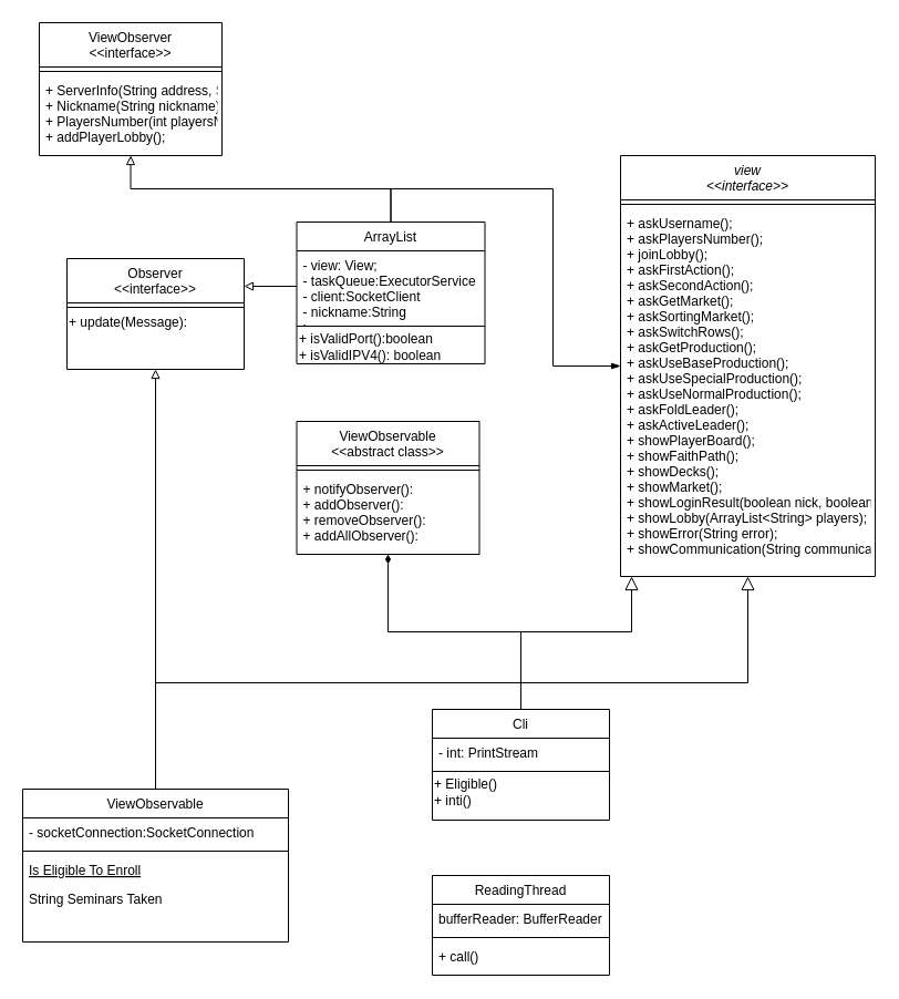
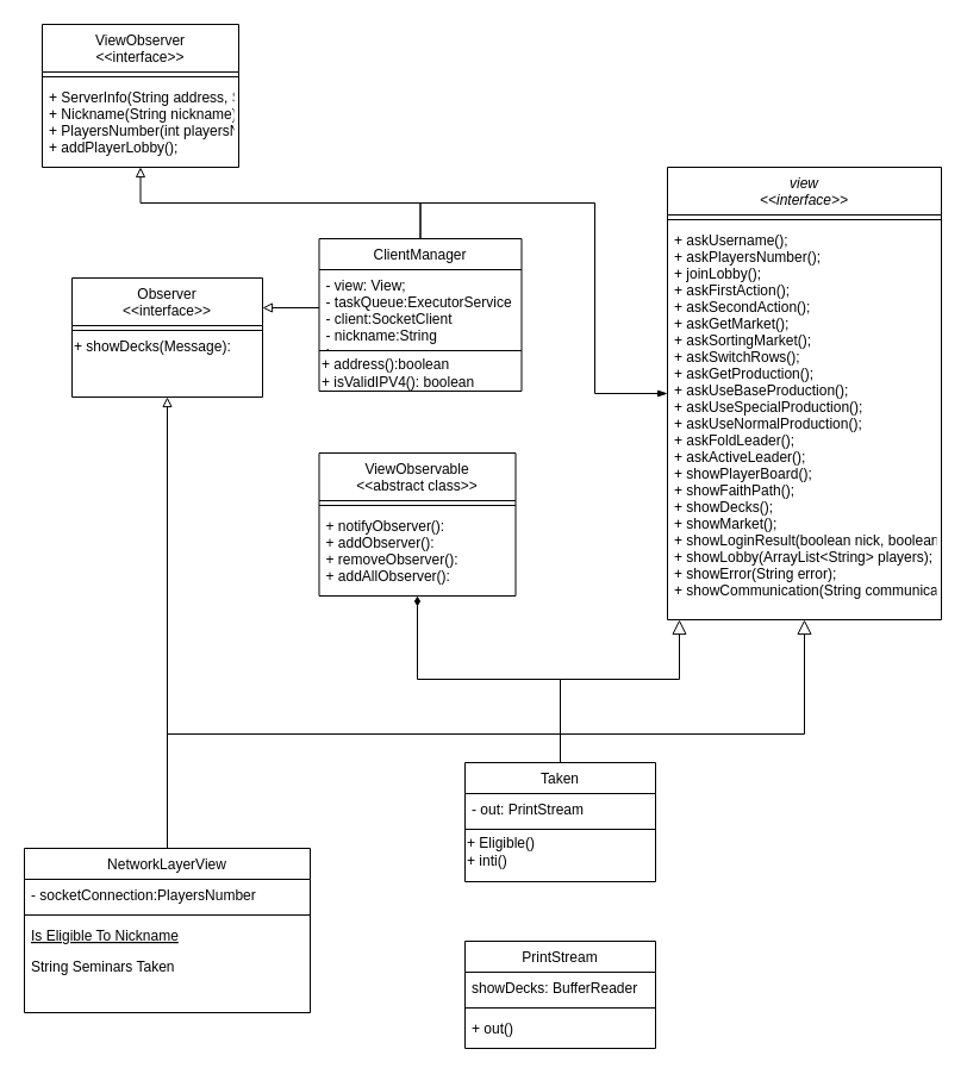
- <mxCell id="33" value="ArrayList" style="swimlane;fontStyle=0;align=center;verticalAlign=top;childLayout=stackLayout;horizontal=1;startSize=26;horizontalStack=0;resizeParent=1;resizeLast=0;collapsible=1;marginBottom=0;rounded=0;shadow=0;strokeWidth=1;" vertex="1" parent="1"><mxGeometry x="267.5" y="200" width="170" height="128" as="geometry"><mxRectangle x="340" y="380" width="170" height="26" as="alternateBounds" /></mxGeometry></mxCell>
+ <mxCell id="33" value="ClientManager" style="swimlane;fontStyle=0;align=center;verticalAlign=top;childLayout=stackLayout;horizontal=1;startSize=26;horizontalStack=0;resizeParent=1;resizeLast=0;collapsible=1;marginBottom=0;rounded=0;shadow=0;strokeWidth=1;" vertex="1" parent="1"><mxGeometry x="267.5" y="200" width="170" height="128" as="geometry"><mxRectangle x="340" y="380" width="170" height="26" as="alternateBounds" /></mxGeometry></mxCell>
- <mxCell id="24" value="+ update(Message):" style="text;html=1;align=left;verticalAlign=middle;resizable=0;points=[];autosize=1;strokeColor=none;" vertex="1" parent="22"><mxGeometry y="48" width="160" height="20" as="geometry" /></mxCell>
+ <mxCell id="24" value="+ showDecks(Message):" style="text;html=1;align=left;verticalAlign=middle;resizable=0;points=[];autosize=1;strokeColor=none;" vertex="1" parent="22"><mxGeometry y="48" width="160" height="20" as="geometry" /></mxCell>
- <mxCell id="36" value="+ isValidPort():boolean&lt;br&gt;+ isValidIPV4(): boolean" style="text;html=1;align=left;verticalAlign=middle;resizable=0;points=[];autosize=1;strokeColor=none;" vertex="1" parent="33"><mxGeometry y="98" width="170" height="30" as="geometry" /></mxCell>
+ <mxCell id="36" value="+ address():boolean&lt;br&gt;+ isValidIPV4(): boolean" style="text;html=1;align=left;verticalAlign=middle;resizable=0;points=[];autosize=1;strokeColor=none;" vertex="1" parent="33"><mxGeometry y="98" width="170" height="30" as="geometry" /></mxCell>
- <mxCell id="13" value="Cli" style="swimlane;fontStyle=0;align=center;verticalAlign=top;childLayout=stackLayout;horizontal=1;startSize=26;horizontalStack=0;resizeParent=1;resizeLast=0;collapsible=1;marginBottom=0;rounded=0;shadow=0;strokeWidth=1;" parent="1" vertex="1"><mxGeometry x="390" y="640" width="160" height="100" as="geometry"><mxRectangle x="340" y="380" width="170" height="26" as="alternateBounds" /></mxGeometry></mxCell>
+ <mxCell id="13" value="Taken" style="swimlane;fontStyle=0;align=center;verticalAlign=top;childLayout=stackLayout;horizontal=1;startSize=26;horizontalStack=0;resizeParent=1;resizeLast=0;collapsible=1;marginBottom=0;rounded=0;shadow=0;strokeWidth=1;" parent="1" vertex="1"><mxGeometry x="390" y="640" width="160" height="100" as="geometry"><mxRectangle x="340" y="380" width="170" height="26" as="alternateBounds" /></mxGeometry></mxCell>
- <mxCell id="14" value="- int: PrintStream" style="text;align=left;verticalAlign=top;spacingLeft=4;spacingRight=4;overflow=hidden;rotatable=0;points=[[0,0.5],[1,0.5]];portConstraint=eastwest;" parent="13" vertex="1"><mxGeometry y="26" width="160" height="26" as="geometry" /></mxCell>
+ <mxCell id="14" value="- out: PrintStream" style="text;align=left;verticalAlign=top;spacingLeft=4;spacingRight=4;overflow=hidden;rotatable=0;points=[[0,0.5],[1,0.5]];portConstraint=eastwest;" parent="13" vertex="1"><mxGeometry y="26" width="160" height="26" as="geometry" /></mxCell>
- <mxCell id="6" value="ViewObservable" style="swimlane;fontStyle=0;align=center;verticalAlign=top;childLayout=stackLayout;horizontal=1;startSize=26;horizontalStack=0;resizeParent=1;resizeLast=0;collapsible=1;marginBottom=0;rounded=0;shadow=0;strokeWidth=1;" parent="1" vertex="1"><mxGeometry x="20" y="712" width="240" height="138" as="geometry"><mxRectangle x="130" y="380" width="160" height="26" as="alternateBounds" /></mxGeometry></mxCell>
+ <mxCell id="6" value="NetworkLayerView" style="swimlane;fontStyle=0;align=center;verticalAlign=top;childLayout=stackLayout;horizontal=1;startSize=26;horizontalStack=0;resizeParent=1;resizeLast=0;collapsible=1;marginBottom=0;rounded=0;shadow=0;strokeWidth=1;" parent="1" vertex="1"><mxGeometry x="20" y="712" width="240" height="138" as="geometry"><mxRectangle x="130" y="380" width="160" height="26" as="alternateBounds" /></mxGeometry></mxCell>
- <mxCell id="7" value="- socketConnection:SocketConnection" style="text;align=left;verticalAlign=top;spacingLeft=4;spacingRight=4;overflow=hidden;rotatable=0;points=[[0,0.5],[1,0.5]];portConstraint=eastwest;" parent="6" vertex="1"><mxGeometry y="26" width="240" height="26" as="geometry" /></mxCell>
+ <mxCell id="7" value="- socketConnection:PlayersNumber" style="text;align=left;verticalAlign=top;spacingLeft=4;spacingRight=4;overflow=hidden;rotatable=0;points=[[0,0.5],[1,0.5]];portConstraint=eastwest;" parent="6" vertex="1"><mxGeometry y="26" width="240" height="26" as="geometry" /></mxCell>
- <mxCell id="9" value="Is Eligible To Enroll" style="text;align=left;verticalAlign=top;spacingLeft=4;spacingRight=4;overflow=hidden;rotatable=0;points=[[0,0.5],[1,0.5]];portConstraint=eastwest;fontStyle=4" parent="6" vertex="1"><mxGeometry y="60" width="240" height="26" as="geometry" /></mxCell>
+ <mxCell id="9" value="Is Eligible To Nickname" style="text;align=left;verticalAlign=top;spacingLeft=4;spacingRight=4;overflow=hidden;rotatable=0;points=[[0,0.5],[1,0.5]];portConstraint=eastwest;fontStyle=4" parent="6" vertex="1"><mxGeometry y="60" width="240" height="26" as="geometry" /></mxCell>
- <mxCell id="18" value="ReadingThread" style="swimlane;fontStyle=0;align=center;verticalAlign=top;childLayout=stackLayout;horizontal=1;startSize=26;horizontalStack=0;resizeParent=1;resizeLast=0;collapsible=1;marginBottom=0;rounded=0;shadow=0;strokeWidth=1;" parent="1" vertex="1"><mxGeometry x="390" y="790" width="160" height="90" as="geometry"><mxRectangle x="550" y="140" width="160" height="26" as="alternateBounds" /></mxGeometry></mxCell>
+ <mxCell id="18" value="PrintStream" style="swimlane;fontStyle=0;align=center;verticalAlign=top;childLayout=stackLayout;horizontal=1;startSize=26;horizontalStack=0;resizeParent=1;resizeLast=0;collapsible=1;marginBottom=0;rounded=0;shadow=0;strokeWidth=1;" parent="1" vertex="1"><mxGeometry x="390" y="790" width="160" height="90" as="geometry"><mxRectangle x="550" y="140" width="160" height="26" as="alternateBounds" /></mxGeometry></mxCell>
- <mxCell id="19" value="bufferReader: BufferReader" style="text;align=left;verticalAlign=top;spacingLeft=4;spacingRight=4;overflow=hidden;rotatable=0;points=[[0,0.5],[1,0.5]];portConstraint=eastwest;" parent="18" vertex="1"><mxGeometry y="26" width="160" height="26" as="geometry" /></mxCell>
+ <mxCell id="19" value="showDecks: BufferReader" style="text;align=left;verticalAlign=top;spacingLeft=4;spacingRight=4;overflow=hidden;rotatable=0;points=[[0,0.5],[1,0.5]];portConstraint=eastwest;" parent="18" vertex="1"><mxGeometry y="26" width="160" height="26" as="geometry" /></mxCell>
- <mxCell id="21" value="+ call()" style="text;align=left;verticalAlign=top;spacingLeft=4;spacingRight=4;overflow=hidden;rotatable=0;points=[[0,0.5],[1,0.5]];portConstraint=eastwest;" parent="18" vertex="1"><mxGeometry y="60" width="160" height="26" as="geometry" /></mxCell>
+ <mxCell id="21" value="+ out()" style="text;align=left;verticalAlign=top;spacingLeft=4;spacingRight=4;overflow=hidden;rotatable=0;points=[[0,0.5],[1,0.5]];portConstraint=eastwest;" parent="18" vertex="1"><mxGeometry y="60" width="160" height="26" as="geometry" /></mxCell>
